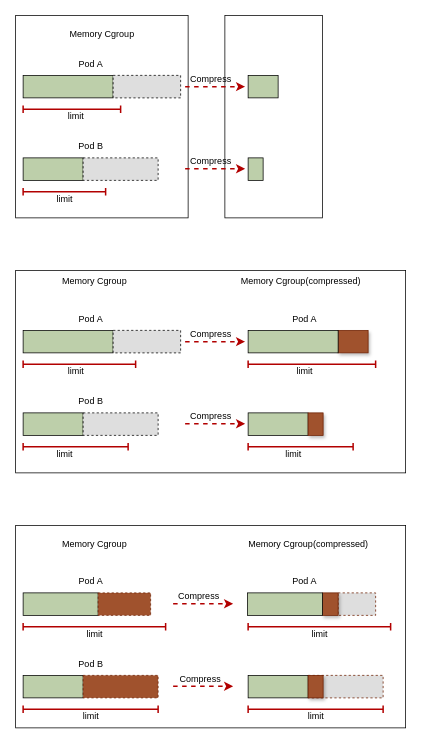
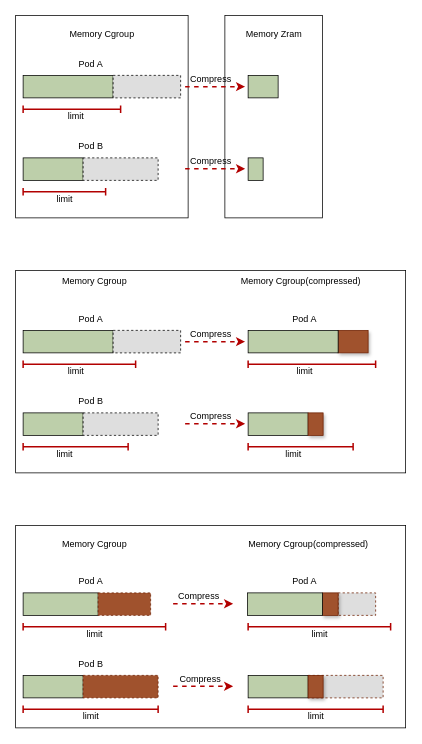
+ <mxCell id="18" value="Memory Zram" style="text;html=1;align=center;verticalAlign=middle;resizable=0;points=[];autosize=1;strokeColor=none;fillColor=none;" vertex="1" parent="1"><mxGeometry x="314" y="30" width="100" height="30" as="geometry" /></mxCell>
